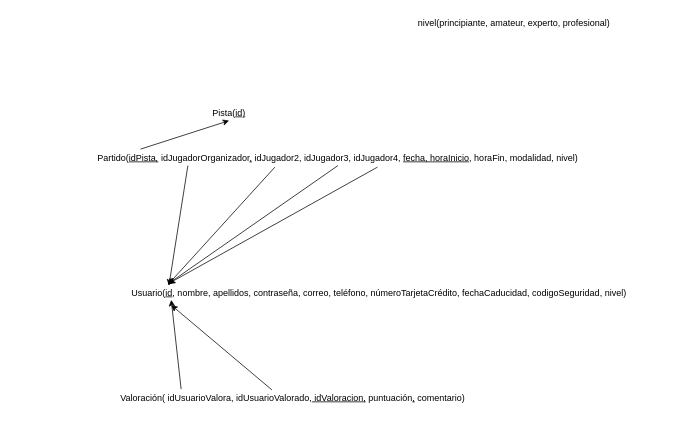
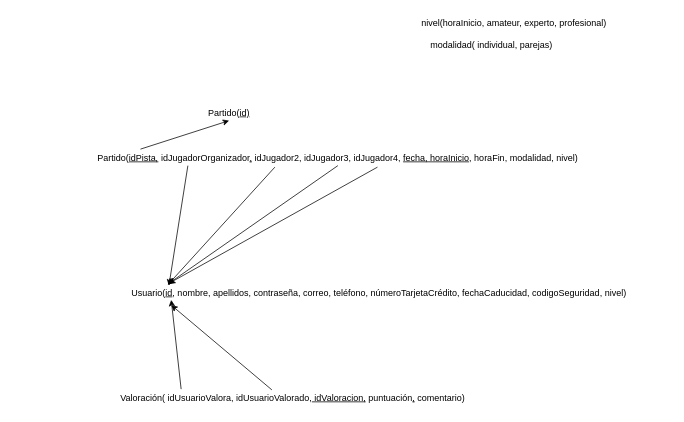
- <mxCell id="6" value="nivel(principiante, amateur, experto, profesional)" style="text;html=1;strokeColor=none;fillColor=none;align=center;verticalAlign=middle;whiteSpace=wrap;rounded=0;" vertex="1" parent="1"><mxGeometry x="550" y="20" width="270" height="20" as="geometry" /></mxCell>
+ <mxCell id="6" value="nivel(horaInicio, amateur, experto, profesional)" style="text;html=1;strokeColor=none;fillColor=none;align=center;verticalAlign=middle;whiteSpace=wrap;rounded=0;" vertex="1" parent="1"><mxGeometry x="550" y="20" width="270" height="20" as="geometry" /></mxCell>
+ <mxCell id="7" value="modalidad( individual, parejas)" style="text;html=1;strokeColor=none;fillColor=none;align=center;verticalAlign=middle;whiteSpace=wrap;rounded=0;" vertex="1" parent="1"><mxGeometry x="550" y="50" width="210" height="20" as="geometry" /></mxCell>
- <mxCell id="3" value="Pista(&lt;u&gt;id)&lt;/u&gt;" style="text;html=1;strokeColor=none;fillColor=none;align=center;verticalAlign=middle;whiteSpace=wrap;rounded=0;" vertex="1" parent="1"><mxGeometry x="20" y="140" width="570" height="20" as="geometry" /></mxCell>
+ <mxCell id="3" value="Partido(&lt;u&gt;id)&lt;/u&gt;" style="text;html=1;strokeColor=none;fillColor=none;align=center;verticalAlign=middle;whiteSpace=wrap;rounded=0;" vertex="1" parent="1"><mxGeometry x="20" y="140" width="570" height="20" as="geometry" /></mxCell>
